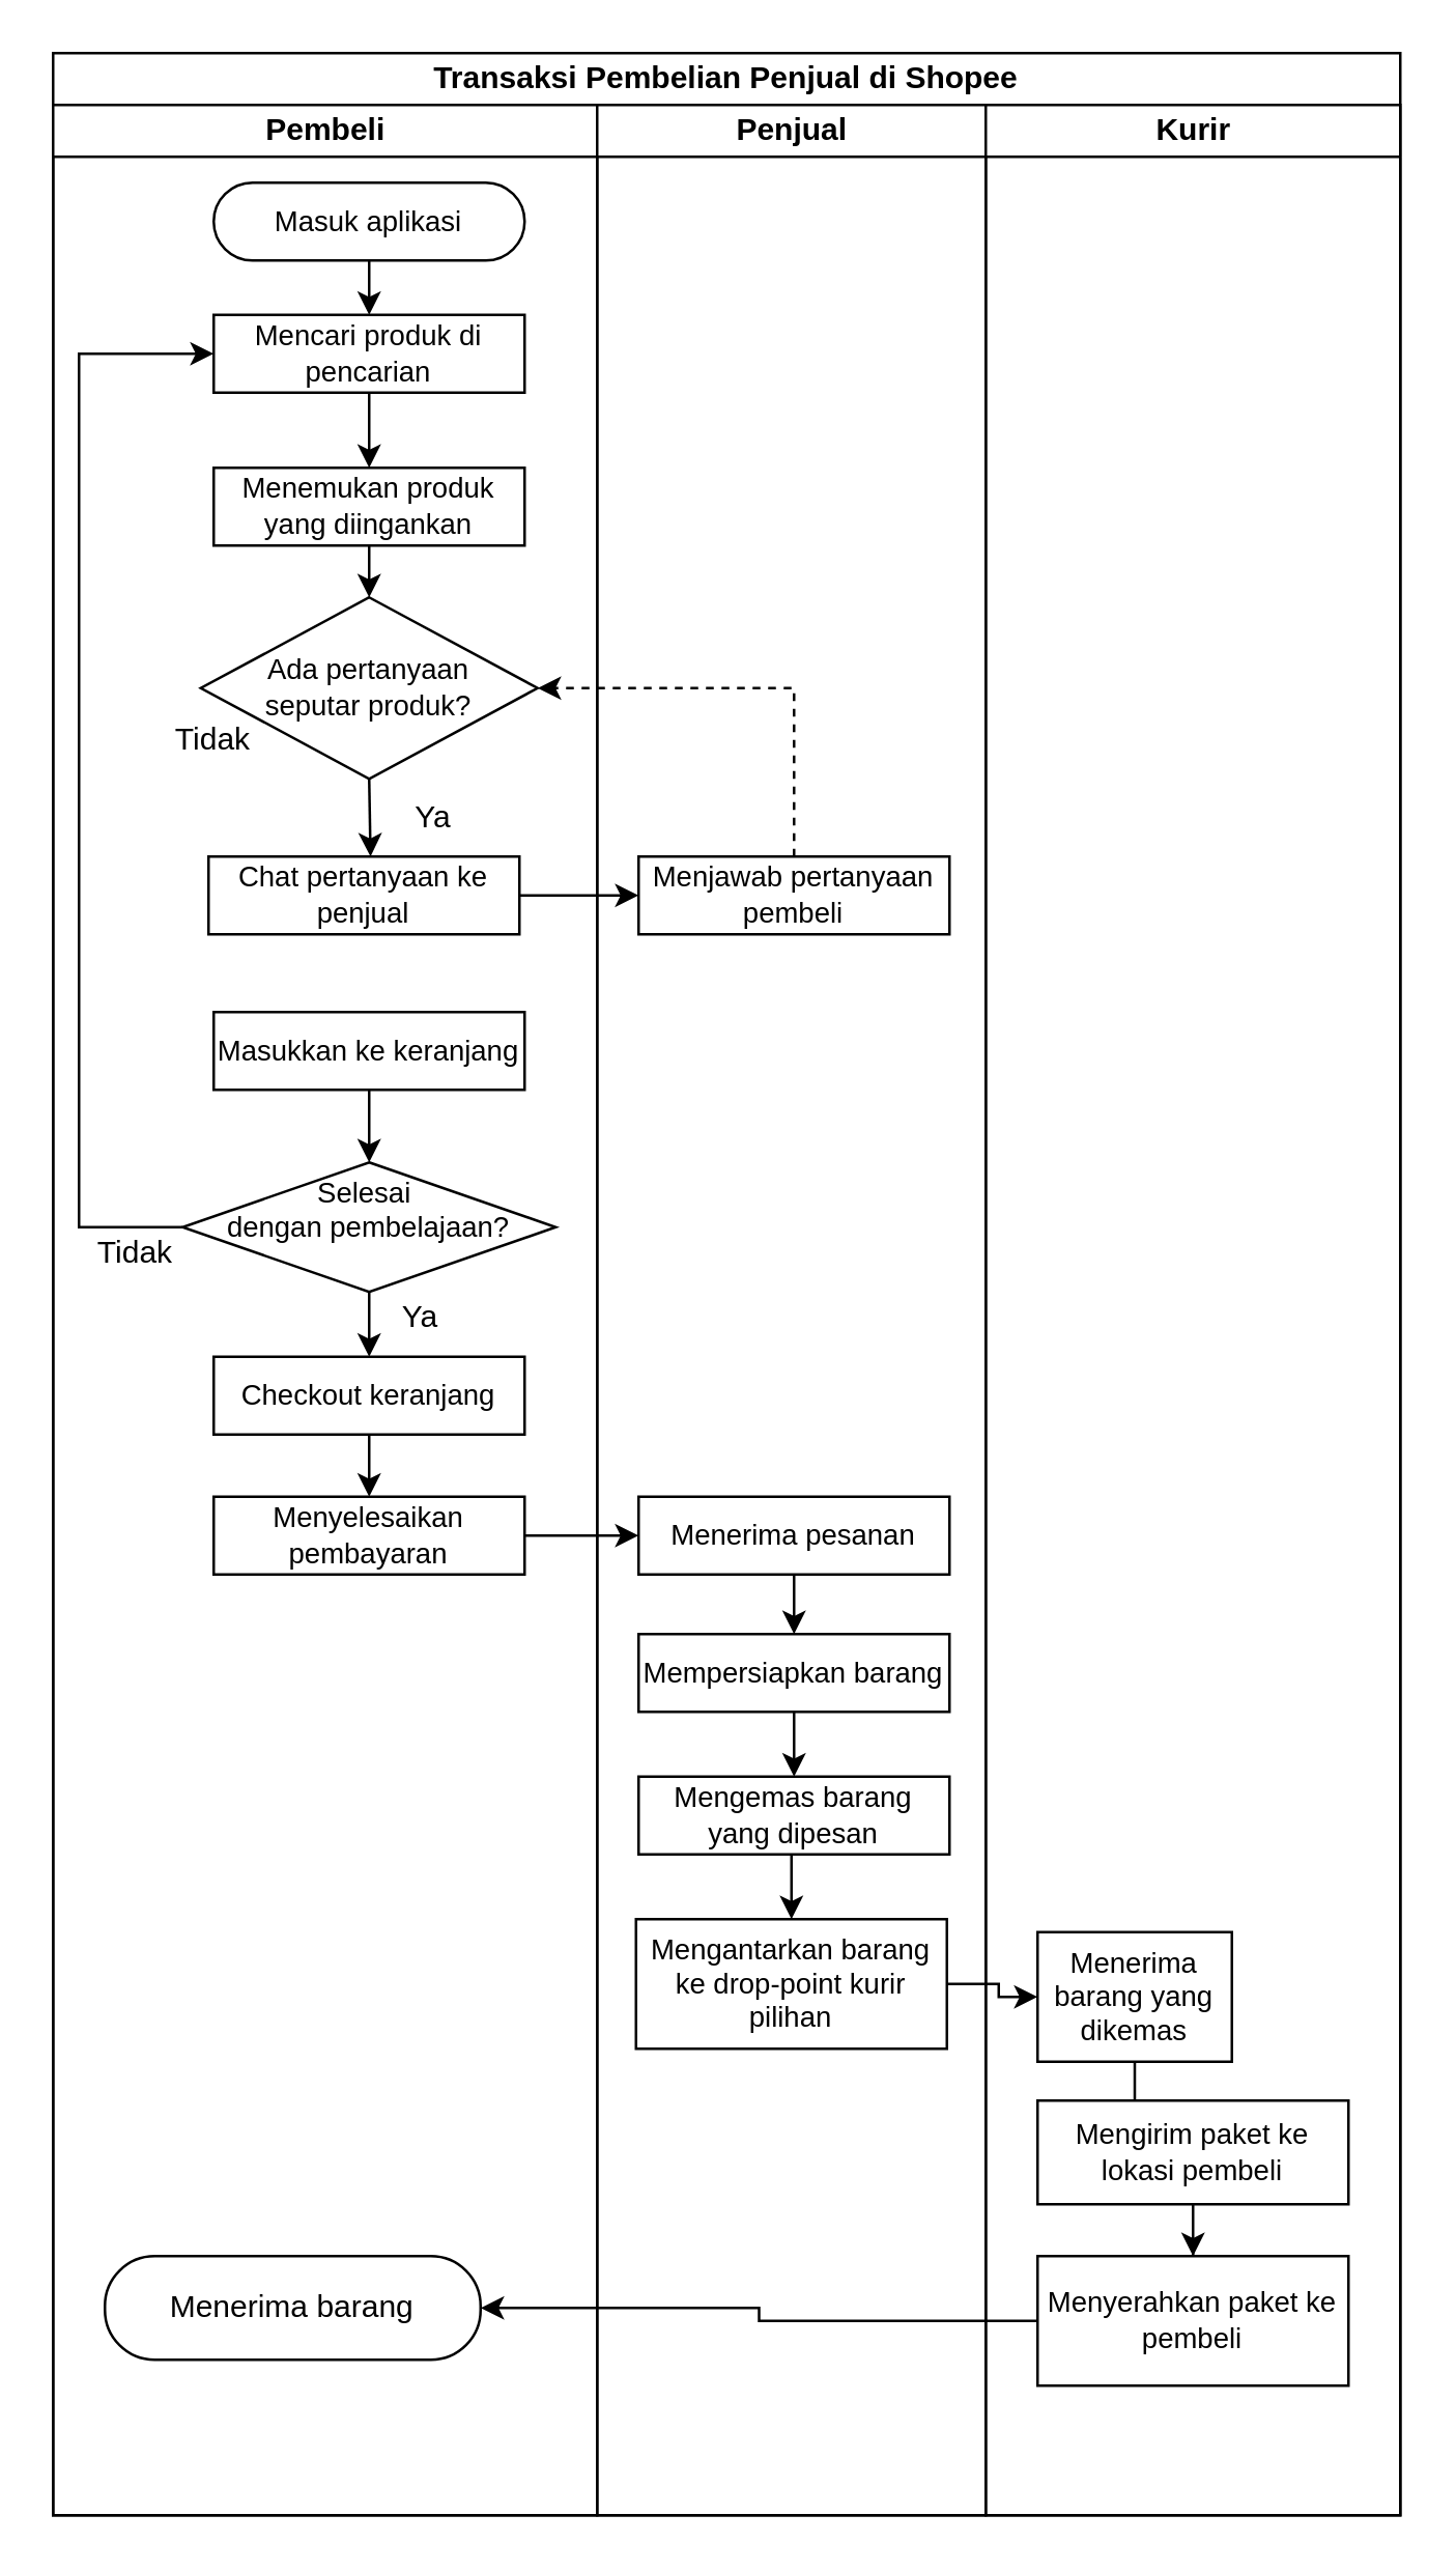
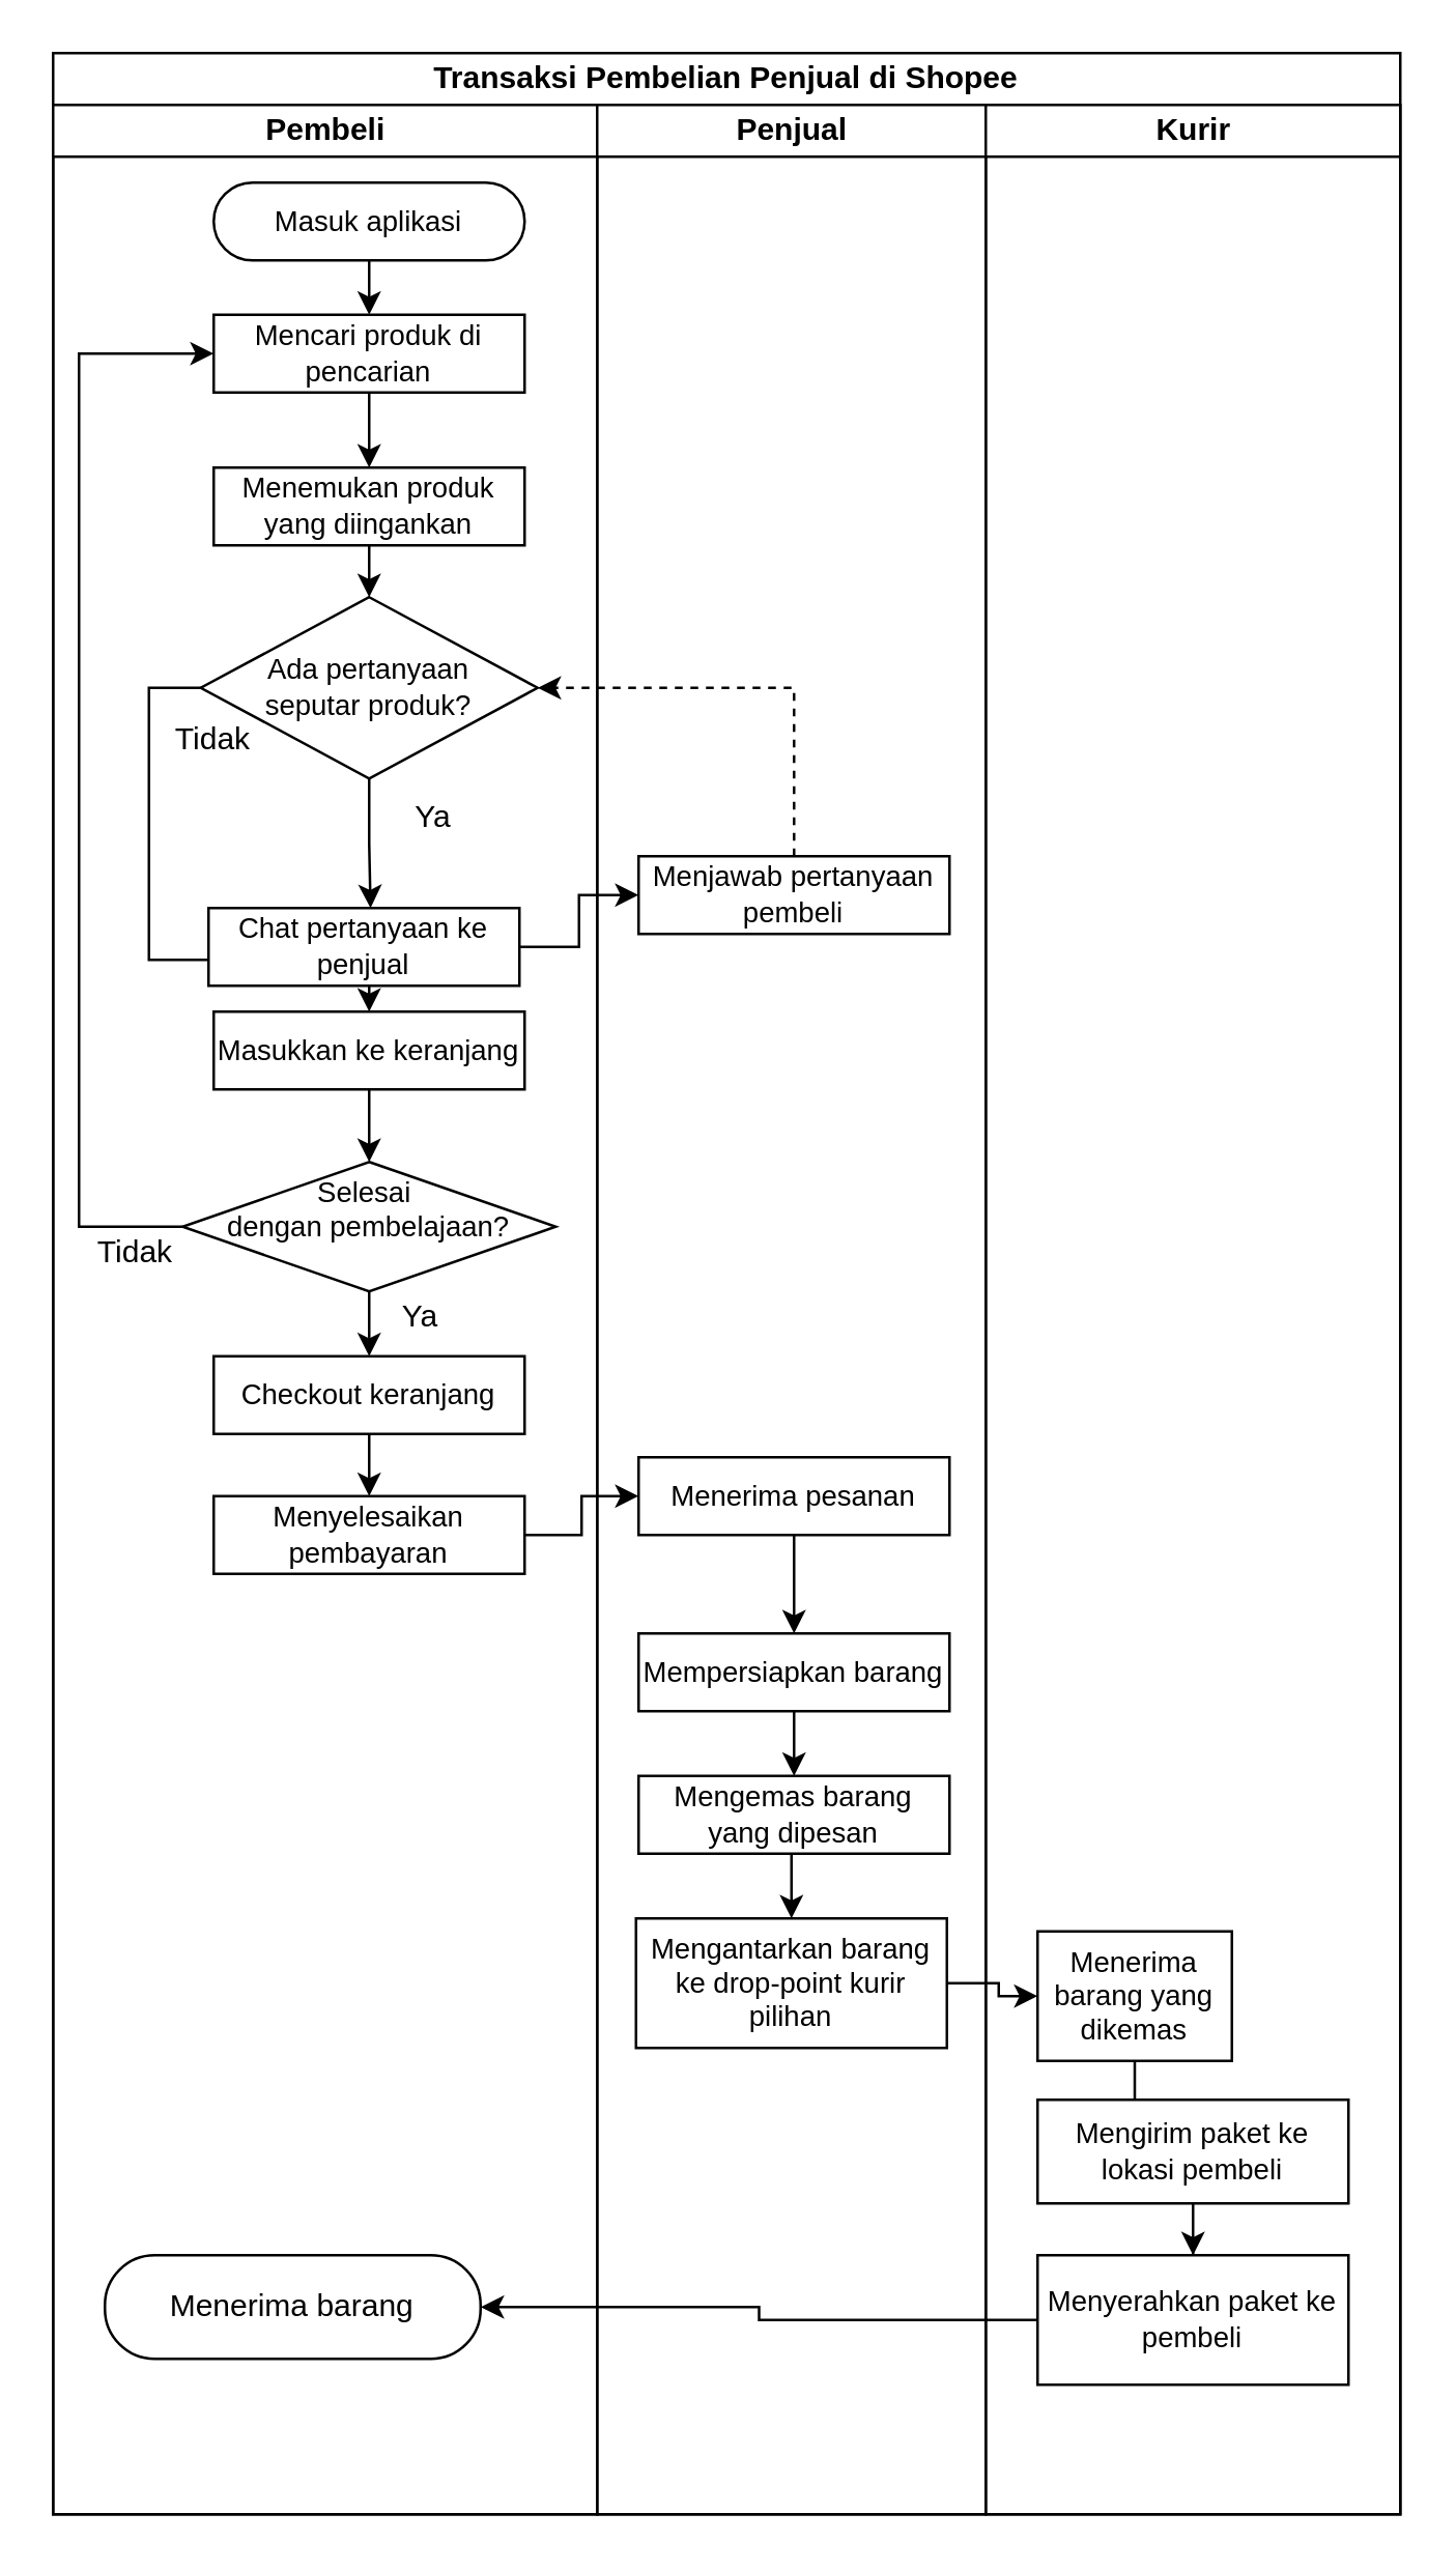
+ <mxCell id="10" style="edgeStyle=orthogonalEdgeStyle;rounded=0;orthogonalLoop=1;jettySize=auto;html=1;exitX=0;exitY=0.5;exitDx=0;exitDy=0;" edge="1" parent="3" source="11" target="13"><mxGeometry relative="1" as="geometry"><Array as="points"><mxPoint x="37" y="225" /><mxPoint x="37" y="330" /><mxPoint x="122" y="330" /></Array></mxGeometry></mxCell>
- <mxCell id="45" value="Chat pertanyaan ke penjual" style="rounded=0;whiteSpace=wrap;html=1;fontSize=11;" vertex="1" parent="1"><mxGeometry x="80" y="330" width="120" height="30" as="geometry" /></mxCell>
+ <mxCell id="45" value="Chat pertanyaan ke penjual" style="rounded=0;whiteSpace=wrap;html=1;fontSize=11;" vertex="1" parent="1"><mxGeometry x="80" y="350" width="120" height="30" as="geometry" /></mxCell>
- <mxCell id="28" value="Menerima pesanan" style="rounded=0;whiteSpace=wrap;html=1;fontSize=11;" vertex="1" parent="25"><mxGeometry x="16" y="537" width="120" height="30" as="geometry" /></mxCell>
+ <mxCell id="28" value="Menerima pesanan" style="rounded=0;whiteSpace=wrap;html=1;fontSize=11;" vertex="1" parent="25"><mxGeometry x="16" y="522" width="120" height="30" as="geometry" /></mxCell>
